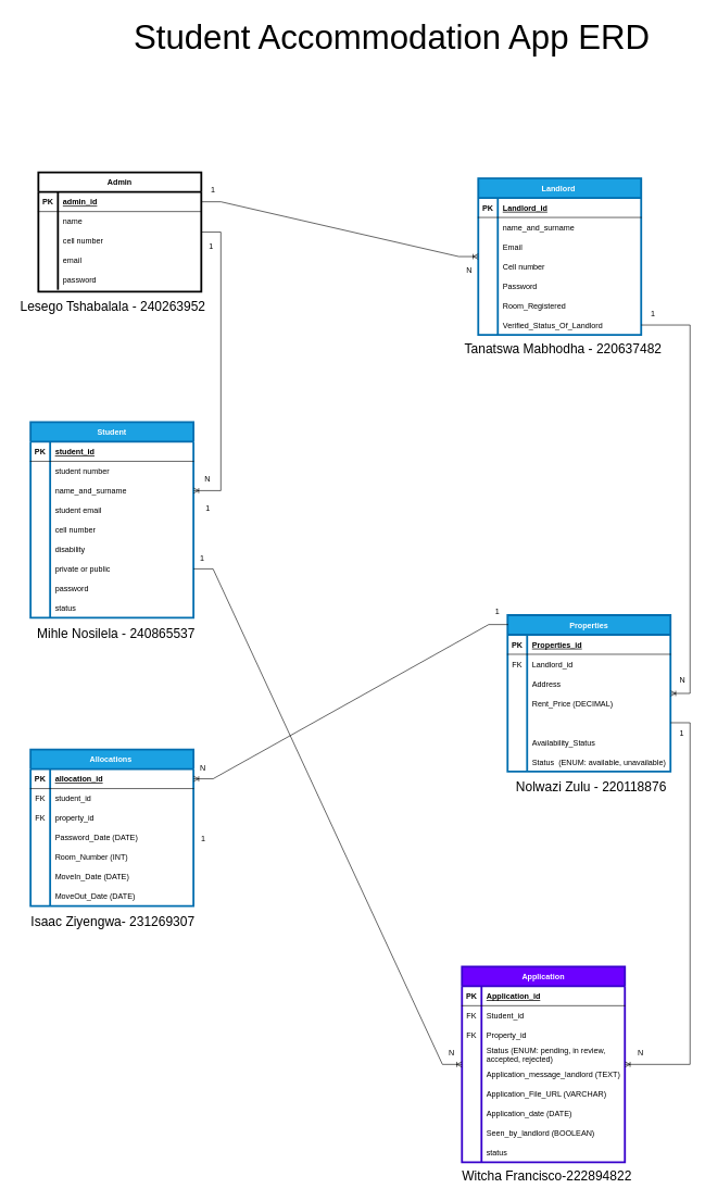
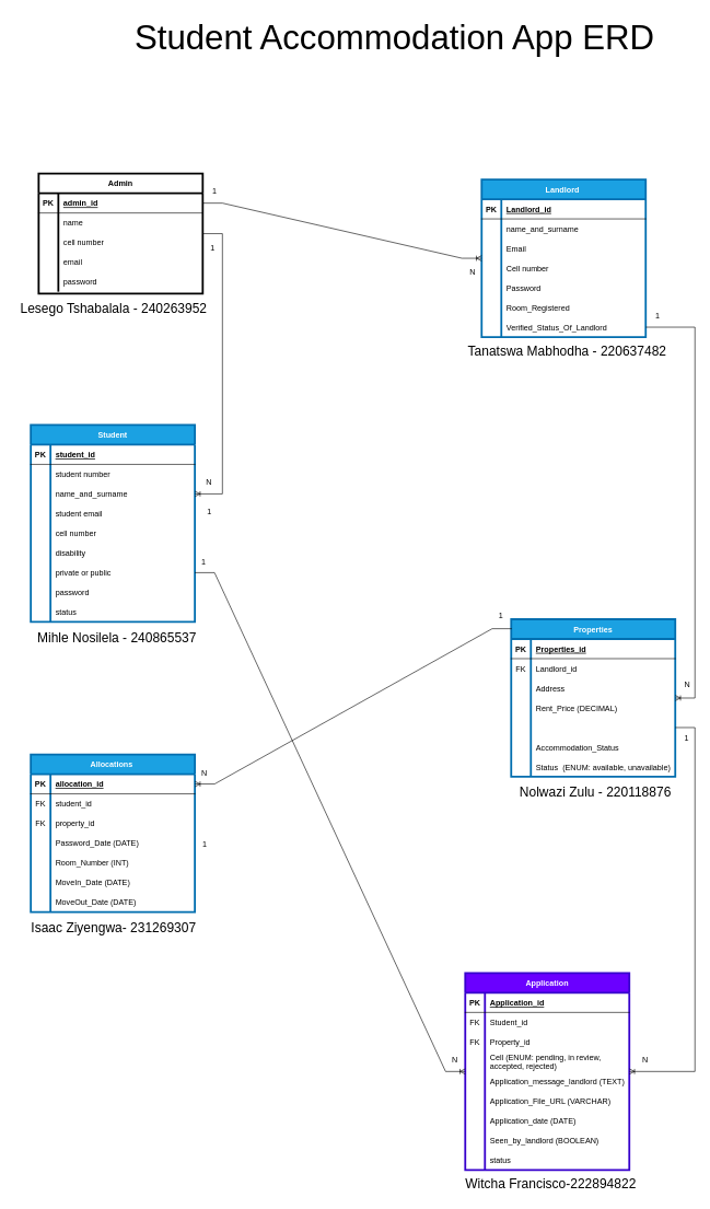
- <mxCell id="63" value="Availability_Status" style="shape=partialRectangle;overflow=hidden;connectable=0;fillColor=none;top=0;left=0;bottom=0;right=0;align=left;spacingLeft=6;" vertex="1" parent="61"><mxGeometry x="30" width="220" height="30" as="geometry"><mxRectangle width="220" height="30" as="alternateBounds" /></mxGeometry></mxCell>
+ <mxCell id="63" value="Accommodation_Status" style="shape=partialRectangle;overflow=hidden;connectable=0;fillColor=none;top=0;left=0;bottom=0;right=0;align=left;spacingLeft=6;" vertex="1" parent="61"><mxGeometry x="30" width="220" height="30" as="geometry"><mxRectangle width="220" height="30" as="alternateBounds" /></mxGeometry></mxCell>
- <mxCell id="79" value="Status (ENUM: pending, in review,&#10;accepted, rejected)" style="shape=partialRectangle;overflow=hidden;connectable=0;fillColor=none;top=0;left=0;bottom=0;right=0;align=left;spacingLeft=6;" vertex="1" parent="77"><mxGeometry x="30" width="220" height="30" as="geometry"><mxRectangle width="220" height="30" as="alternateBounds" /></mxGeometry></mxCell>
+ <mxCell id="79" value="Cell (ENUM: pending, in review,&#10;accepted, rejected)" style="shape=partialRectangle;overflow=hidden;connectable=0;fillColor=none;top=0;left=0;bottom=0;right=0;align=left;spacingLeft=6;" vertex="1" parent="77"><mxGeometry x="30" width="220" height="30" as="geometry"><mxRectangle width="220" height="30" as="alternateBounds" /></mxGeometry></mxCell>
